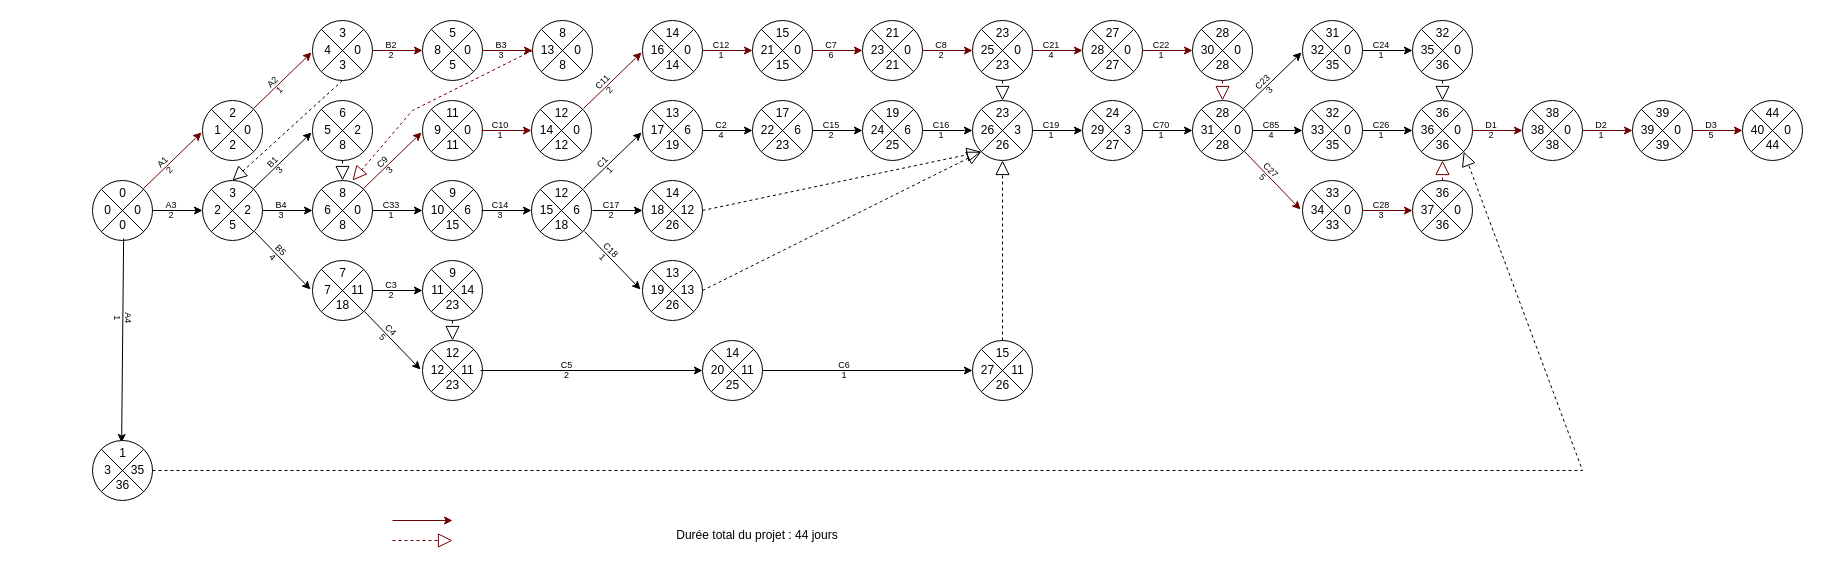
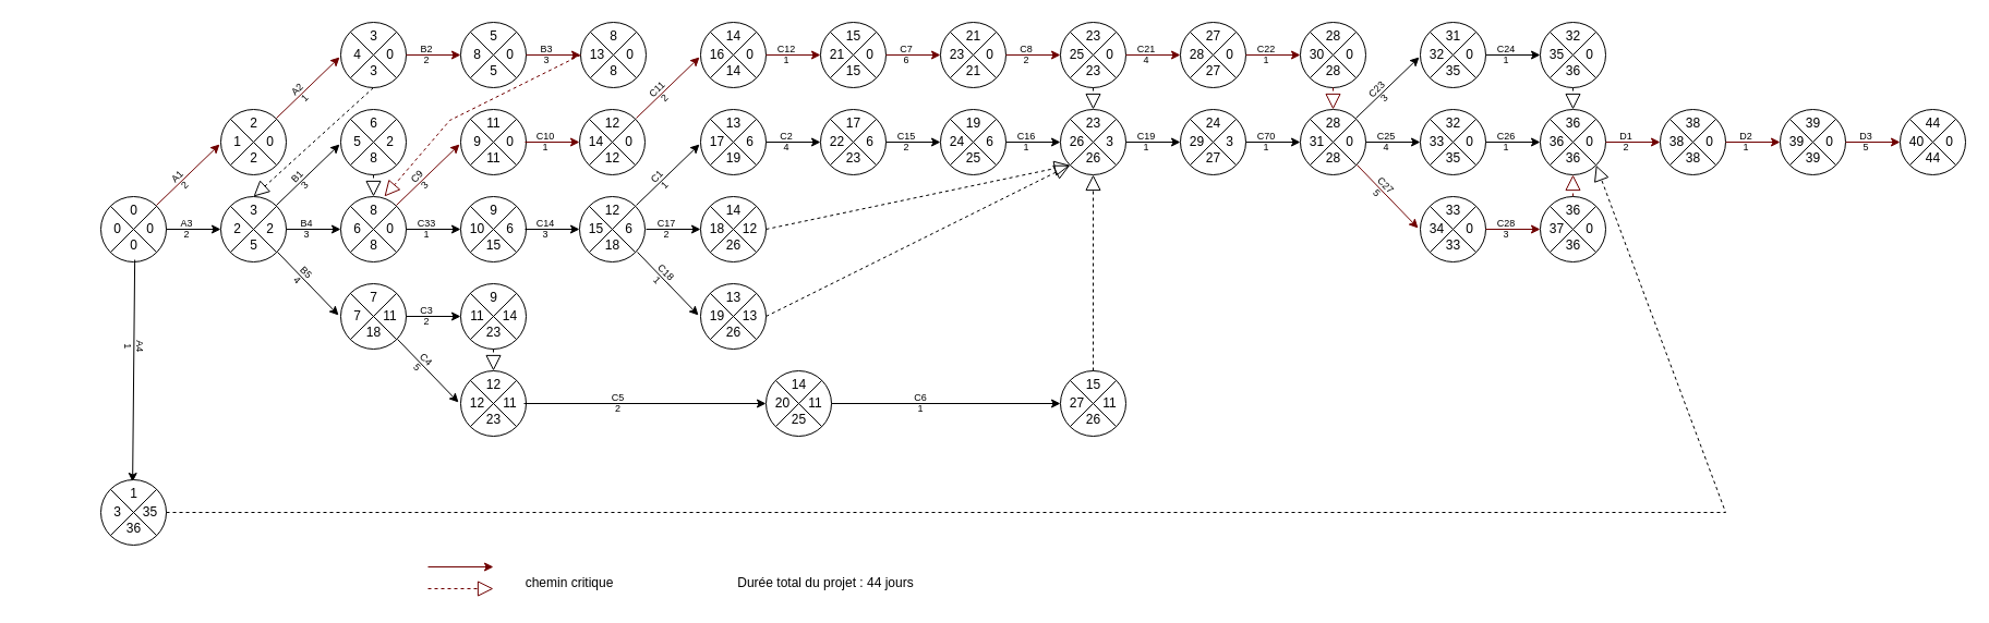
- <mxCell id="390" value="C85" style="text;html=1;strokeColor=none;fillColor=none;align=center;verticalAlign=middle;whiteSpace=wrap;rounded=0;fontSize=9;" vertex="1" parent="388"><mxGeometry x="12.499" y="10" width="14.286" height="10" as="geometry" /></mxCell>
+ <mxCell id="390" value="C25" style="text;html=1;strokeColor=none;fillColor=none;align=center;verticalAlign=middle;whiteSpace=wrap;rounded=0;fontSize=9;" vertex="1" parent="388"><mxGeometry x="12.499" y="10" width="14.286" height="10" as="geometry" /></mxCell>
+ <mxCell id="505" value="chemin critique" style="text;html=1;strokeColor=none;fillColor=none;align=center;verticalAlign=middle;whiteSpace=wrap;rounded=0;" vertex="1" parent="1"><mxGeometry x="472" y="520" width="100" height="30" as="geometry" /></mxCell>
